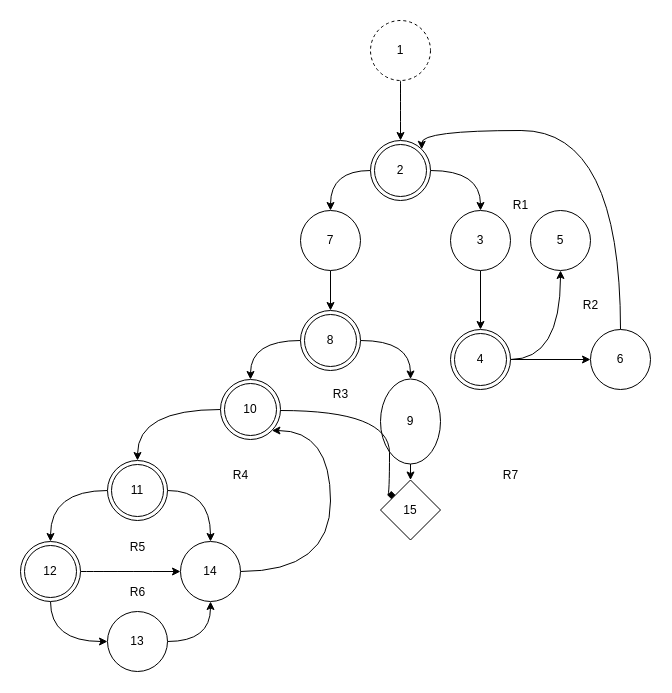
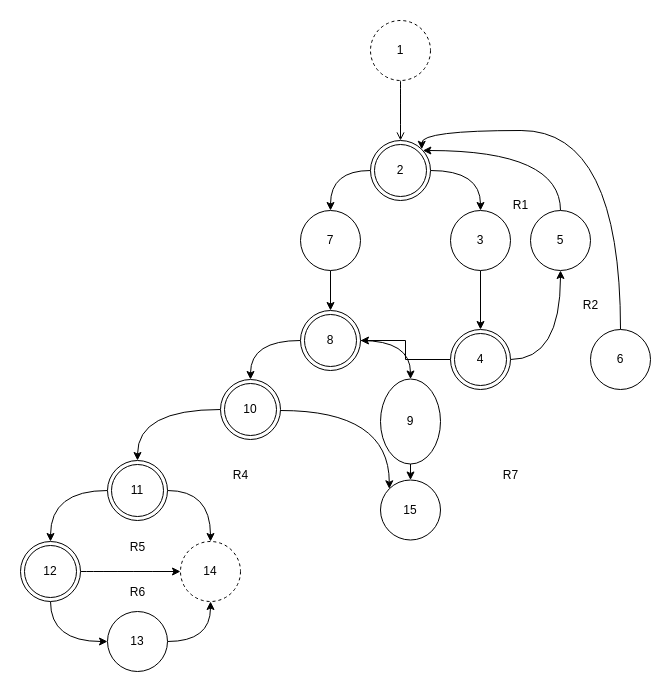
- <mxCell id="2" style="edgeStyle=orthogonalEdgeStyle;rounded=0;orthogonalLoop=1;jettySize=auto;html=1;entryX=0.5;entryY=0;entryDx=0;entryDy=0;curved=1;" parent="1" source="3" target="6" edge="1"><mxGeometry relative="1" as="geometry" /></mxCell>
+ <mxCell id="2" style="edgeStyle=orthogonalEdgeStyle;rounded=0;orthogonalLoop=1;jettySize=auto;html=1;entryX=0.5;entryY=0;entryDx=0;entryDy=0;curved=1;endArrow=open;" parent="1" source="3" target="6" edge="1"><mxGeometry relative="1" as="geometry" /></mxCell>
+ <mxCell id="14" style="edgeStyle=orthogonalEdgeStyle;rounded=0;orthogonalLoop=1;jettySize=auto;html=1;curved=1;exitX=0.5;exitY=0;exitDx=0;exitDy=0;" parent="1" source="15" target="6" edge="1"><mxGeometry relative="1" as="geometry"><Array as="points"><mxPoint x="560" y="150" /></Array></mxGeometry></mxCell>
- <mxCell id="11" style="edgeStyle=orthogonalEdgeStyle;rounded=0;orthogonalLoop=1;jettySize=auto;html=1;" parent="1" source="13" target="17" edge="1"><mxGeometry relative="1" as="geometry" /></mxCell>
+ <mxCell id="11" style="edgeStyle=orthogonalEdgeStyle;rounded=0;orthogonalLoop=1;jettySize=auto;html=1;" parent="1" source="13" target="20" edge="1"><mxGeometry relative="1" as="geometry" /></mxCell>
- <mxCell id="39" value="&lt;div&gt;R3&lt;/div&gt;" style="text;html=1;align=center;verticalAlign=middle;resizable=0;points=[];autosize=1;strokeColor=none;fillColor=none;" parent="1" vertex="1"><mxGeometry x="320" y="378.5" width="40" height="30" as="geometry" /></mxCell>
- <mxCell id="24" style="edgeStyle=orthogonalEdgeStyle;rounded=0;orthogonalLoop=1;jettySize=auto;html=1;entryX=0;entryY=0;entryDx=0;entryDy=0;curved=1;endArrow=diamond;" edge="1" parent="1" source="26" target="23"><mxGeometry relative="1" as="geometry"><Array as="points"><mxPoint x="389" y="410" /></Array></mxGeometry></mxCell>
+ <mxCell id="24" style="edgeStyle=orthogonalEdgeStyle;rounded=0;orthogonalLoop=1;jettySize=auto;html=1;entryX=0;entryY=0;entryDx=0;entryDy=0;curved=1;" edge="1" parent="1" source="26" target="23"><mxGeometry relative="1" as="geometry"><Array as="points"><mxPoint x="389" y="410" /></Array></mxGeometry></mxCell>
- <mxCell id="23" value="&lt;div&gt;15&lt;/div&gt;" style="rhombus;whiteSpace=wrap;html=1;aspect=fixed;" parent="1" vertex="1"><mxGeometry x="380" y="479.5" width="60" height="60" as="geometry" /></mxCell>
+ <mxCell id="23" value="&lt;div&gt;15&lt;/div&gt;" style="ellipse;whiteSpace=wrap;html=1;aspect=fixed;" parent="1" vertex="1"><mxGeometry x="380" y="479.5" width="60" height="60" as="geometry" /></mxCell>
- <mxCell id="35" style="edgeStyle=orthogonalEdgeStyle;rounded=0;orthogonalLoop=1;jettySize=auto;html=1;curved=1;" edge="1" parent="1" source="36" target="26"><mxGeometry relative="1" as="geometry"><Array as="points"><mxPoint x="330" y="571" /><mxPoint x="330" y="430" /></Array></mxGeometry></mxCell>
- <mxCell id="36" value="14" style="ellipse;whiteSpace=wrap;html=1;aspect=fixed;" parent="1" vertex="1"><mxGeometry x="180" y="541" width="60" height="60" as="geometry" /></mxCell>
+ <mxCell id="36" value="14" style="ellipse;whiteSpace=wrap;html=1;aspect=fixed;dashed=1;" parent="1" vertex="1"><mxGeometry x="180" y="541" width="60" height="60" as="geometry" /></mxCell>
